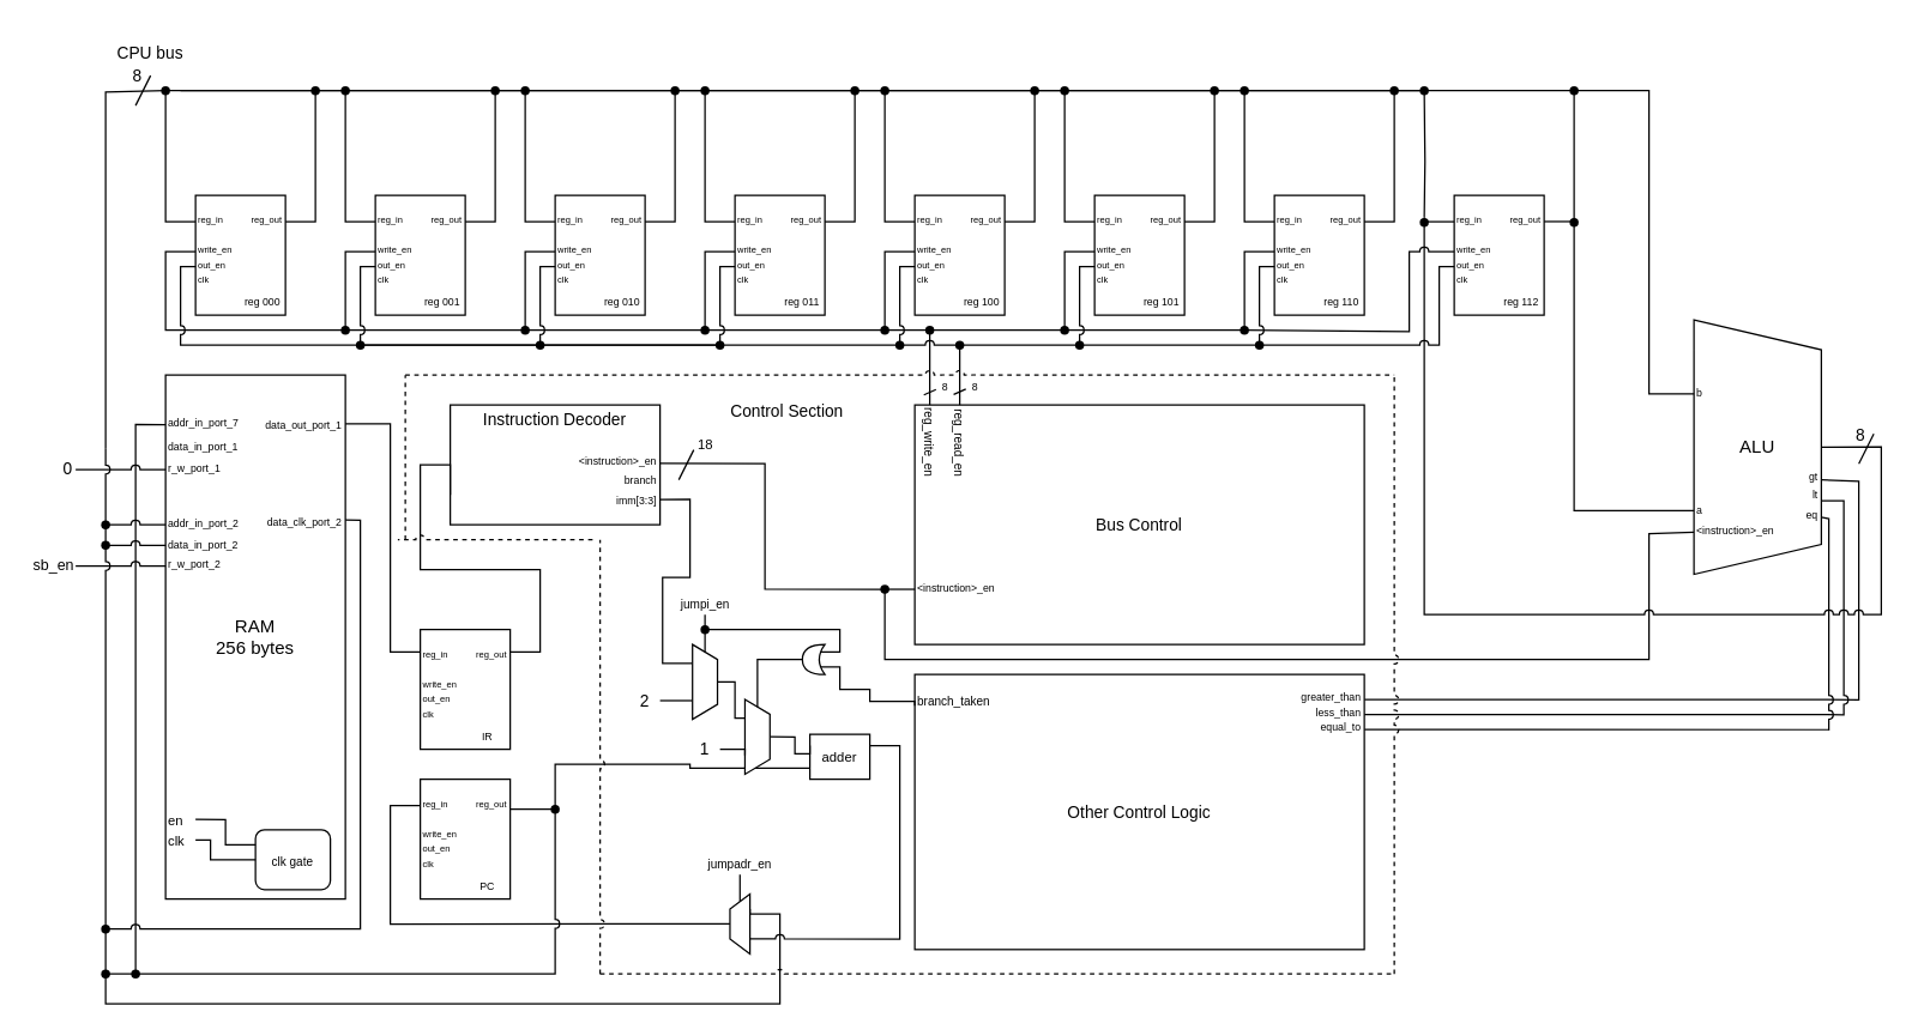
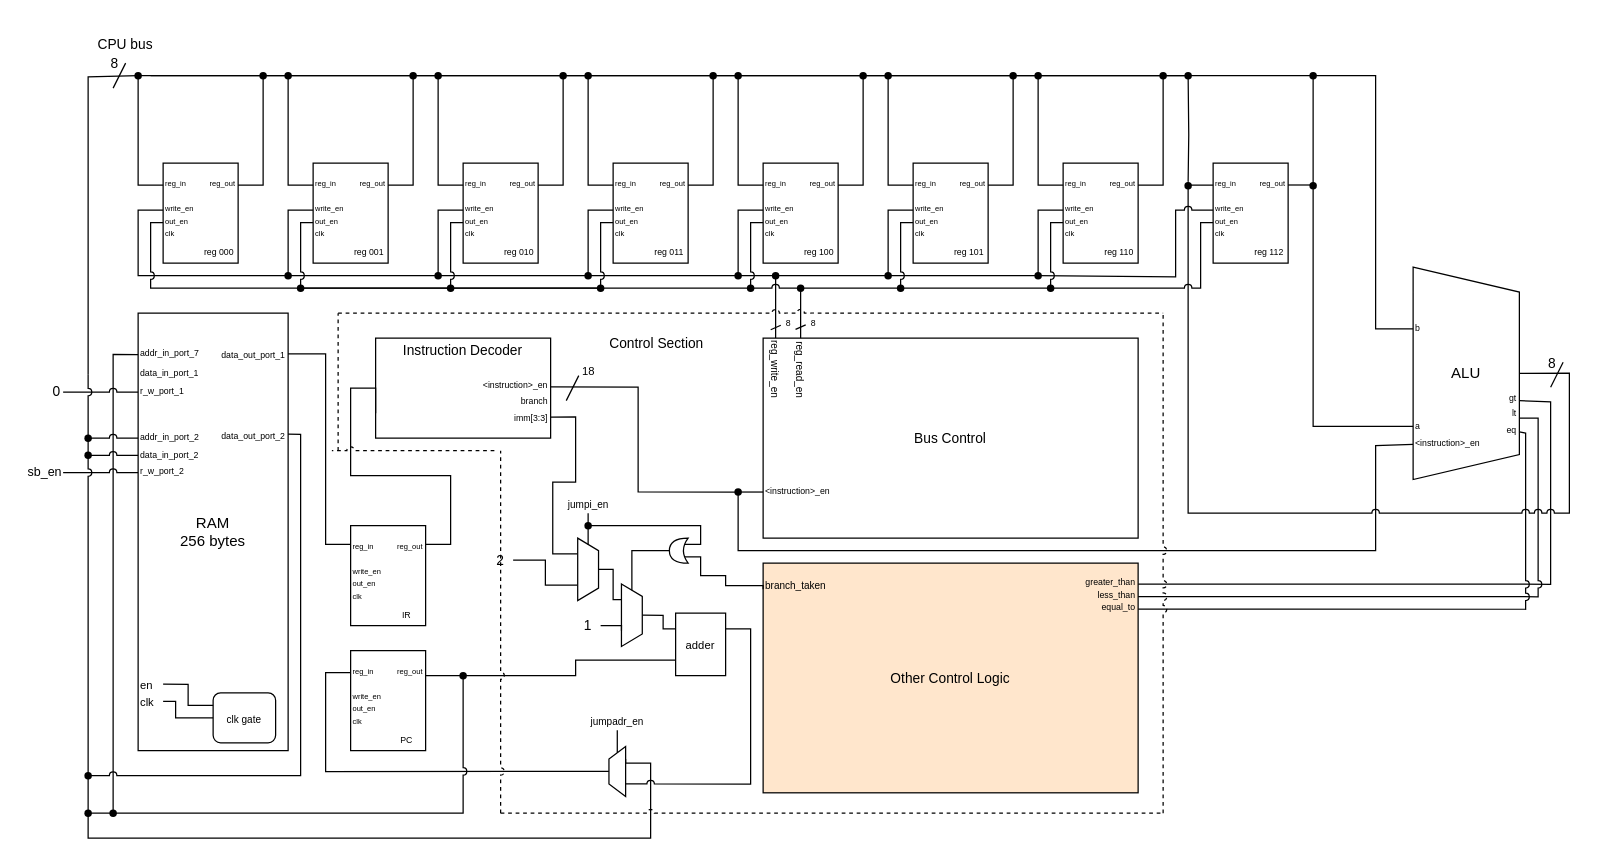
- <mxCell id="283" value="&lt;font style=&quot;&quot;&gt;&lt;font style=&quot;font-size: 7px;&quot;&gt;data_clk_port_2&lt;/font&gt;&lt;br&gt;&lt;/font&gt;" style="text;html=1;strokeColor=none;fillColor=none;align=right;verticalAlign=middle;whiteSpace=wrap;rounded=0;fontSize=11;fontFamily=Helvetica;fontColor=default;" parent="1" vertex="1"><mxGeometry x="180" y="340" width="50" height="13.75" as="geometry" /></mxCell>
+ <mxCell id="283" value="&lt;font style=&quot;&quot;&gt;&lt;font style=&quot;font-size: 7px;&quot;&gt;data_out_port_2&lt;/font&gt;&lt;br&gt;&lt;/font&gt;" style="text;html=1;strokeColor=none;fillColor=none;align=right;verticalAlign=middle;whiteSpace=wrap;rounded=0;fontSize=11;fontFamily=Helvetica;fontColor=default;" parent="1" vertex="1"><mxGeometry x="180" y="340" width="50" height="13.75" as="geometry" /></mxCell>
- <mxCell id="202" value="2" style="text;html=1;strokeColor=none;fillColor=none;align=center;verticalAlign=middle;whiteSpace=wrap;rounded=0;fontSize=11;fontFamily=Helvetica;fontColor=default;" parent="1" vertex="1"><mxGeometry x="420" y="457.5" width="20" height="20" as="geometry" /></mxCell>
+ <mxCell id="202" value="2" style="text;html=1;strokeColor=none;fillColor=none;align=center;verticalAlign=middle;whiteSpace=wrap;rounded=0;fontSize=11;fontFamily=Helvetica;fontColor=default;" parent="1" vertex="1"><mxGeometry x="390" y="437.5" width="20" height="20" as="geometry" /></mxCell>
- <mxCell id="160" value="&lt;font style=&quot;font-size: 9px;&quot;&gt;adder&lt;/font&gt;" style="rounded=0;whiteSpace=wrap;html=1;fontFamily=Helvetica;fontSize=11;fontColor=default;" parent="1" vertex="1"><mxGeometry x="540" y="490" width="40" height="30" as="geometry" /></mxCell>
+ <mxCell id="160" value="&lt;font style=&quot;font-size: 9px;&quot;&gt;adder&lt;/font&gt;" style="rounded=0;whiteSpace=wrap;html=1;fontFamily=Helvetica;fontSize=11;fontColor=default;" parent="1" vertex="1"><mxGeometry x="540" y="490" width="40" height="50" as="geometry" /></mxCell>
- <mxCell id="197" value="Other Control Logic" style="rounded=0;whiteSpace=wrap;html=1;fontFamily=Helvetica;fontSize=11;fontColor=default;" parent="1" vertex="1"><mxGeometry x="610" y="450" width="300" height="183.75" as="geometry" /></mxCell>
+ <mxCell id="197" value="Other Control Logic" style="rounded=0;whiteSpace=wrap;html=1;fontFamily=Helvetica;fontSize=11;fontColor=default;fillColor=#ffe6cc;" parent="1" vertex="1"><mxGeometry x="610" y="450" width="300" height="183.75" as="geometry" /></mxCell>
